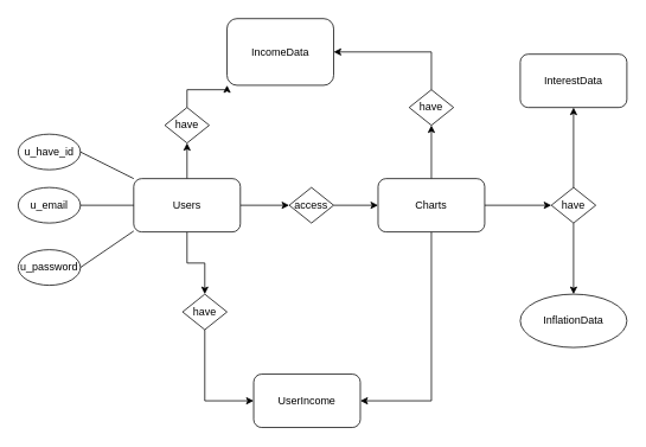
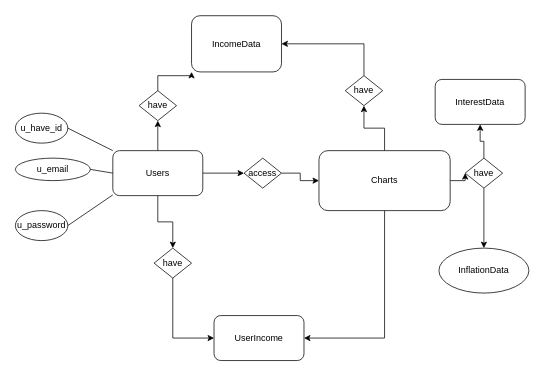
- <mxCell id="7" value="InterestData" style="rounded=1;whiteSpace=wrap;html=1;" vertex="1" parent="1"><mxGeometry x="585" y="60" width="120" height="60" as="geometry" /></mxCell>
+ <mxCell id="7" value="InterestData" style="rounded=1;whiteSpace=wrap;html=1;" vertex="1" parent="1"><mxGeometry x="580" y="105" width="120" height="60" as="geometry" /></mxCell>
- <mxCell id="26" value="u_email" style="ellipse;whiteSpace=wrap;html=1;" vertex="1" parent="1"><mxGeometry x="20" y="210" width="70" height="40" as="geometry" /></mxCell>
+ <mxCell id="26" value="u_email" style="ellipse;whiteSpace=wrap;html=1;" vertex="1" parent="1"><mxGeometry x="20" y="210" width="100" height="30" as="geometry" /></mxCell>
- <mxCell id="13" value="Charts" style="rounded=1;whiteSpace=wrap;html=1;" vertex="1" parent="1"><mxGeometry x="425" y="200" width="120" height="60" as="geometry" /></mxCell>
+ <mxCell id="13" value="Charts" style="rounded=1;whiteSpace=wrap;html=1;" vertex="1" parent="1"><mxGeometry x="425" y="200" width="175" height="80" as="geometry" /></mxCell>
